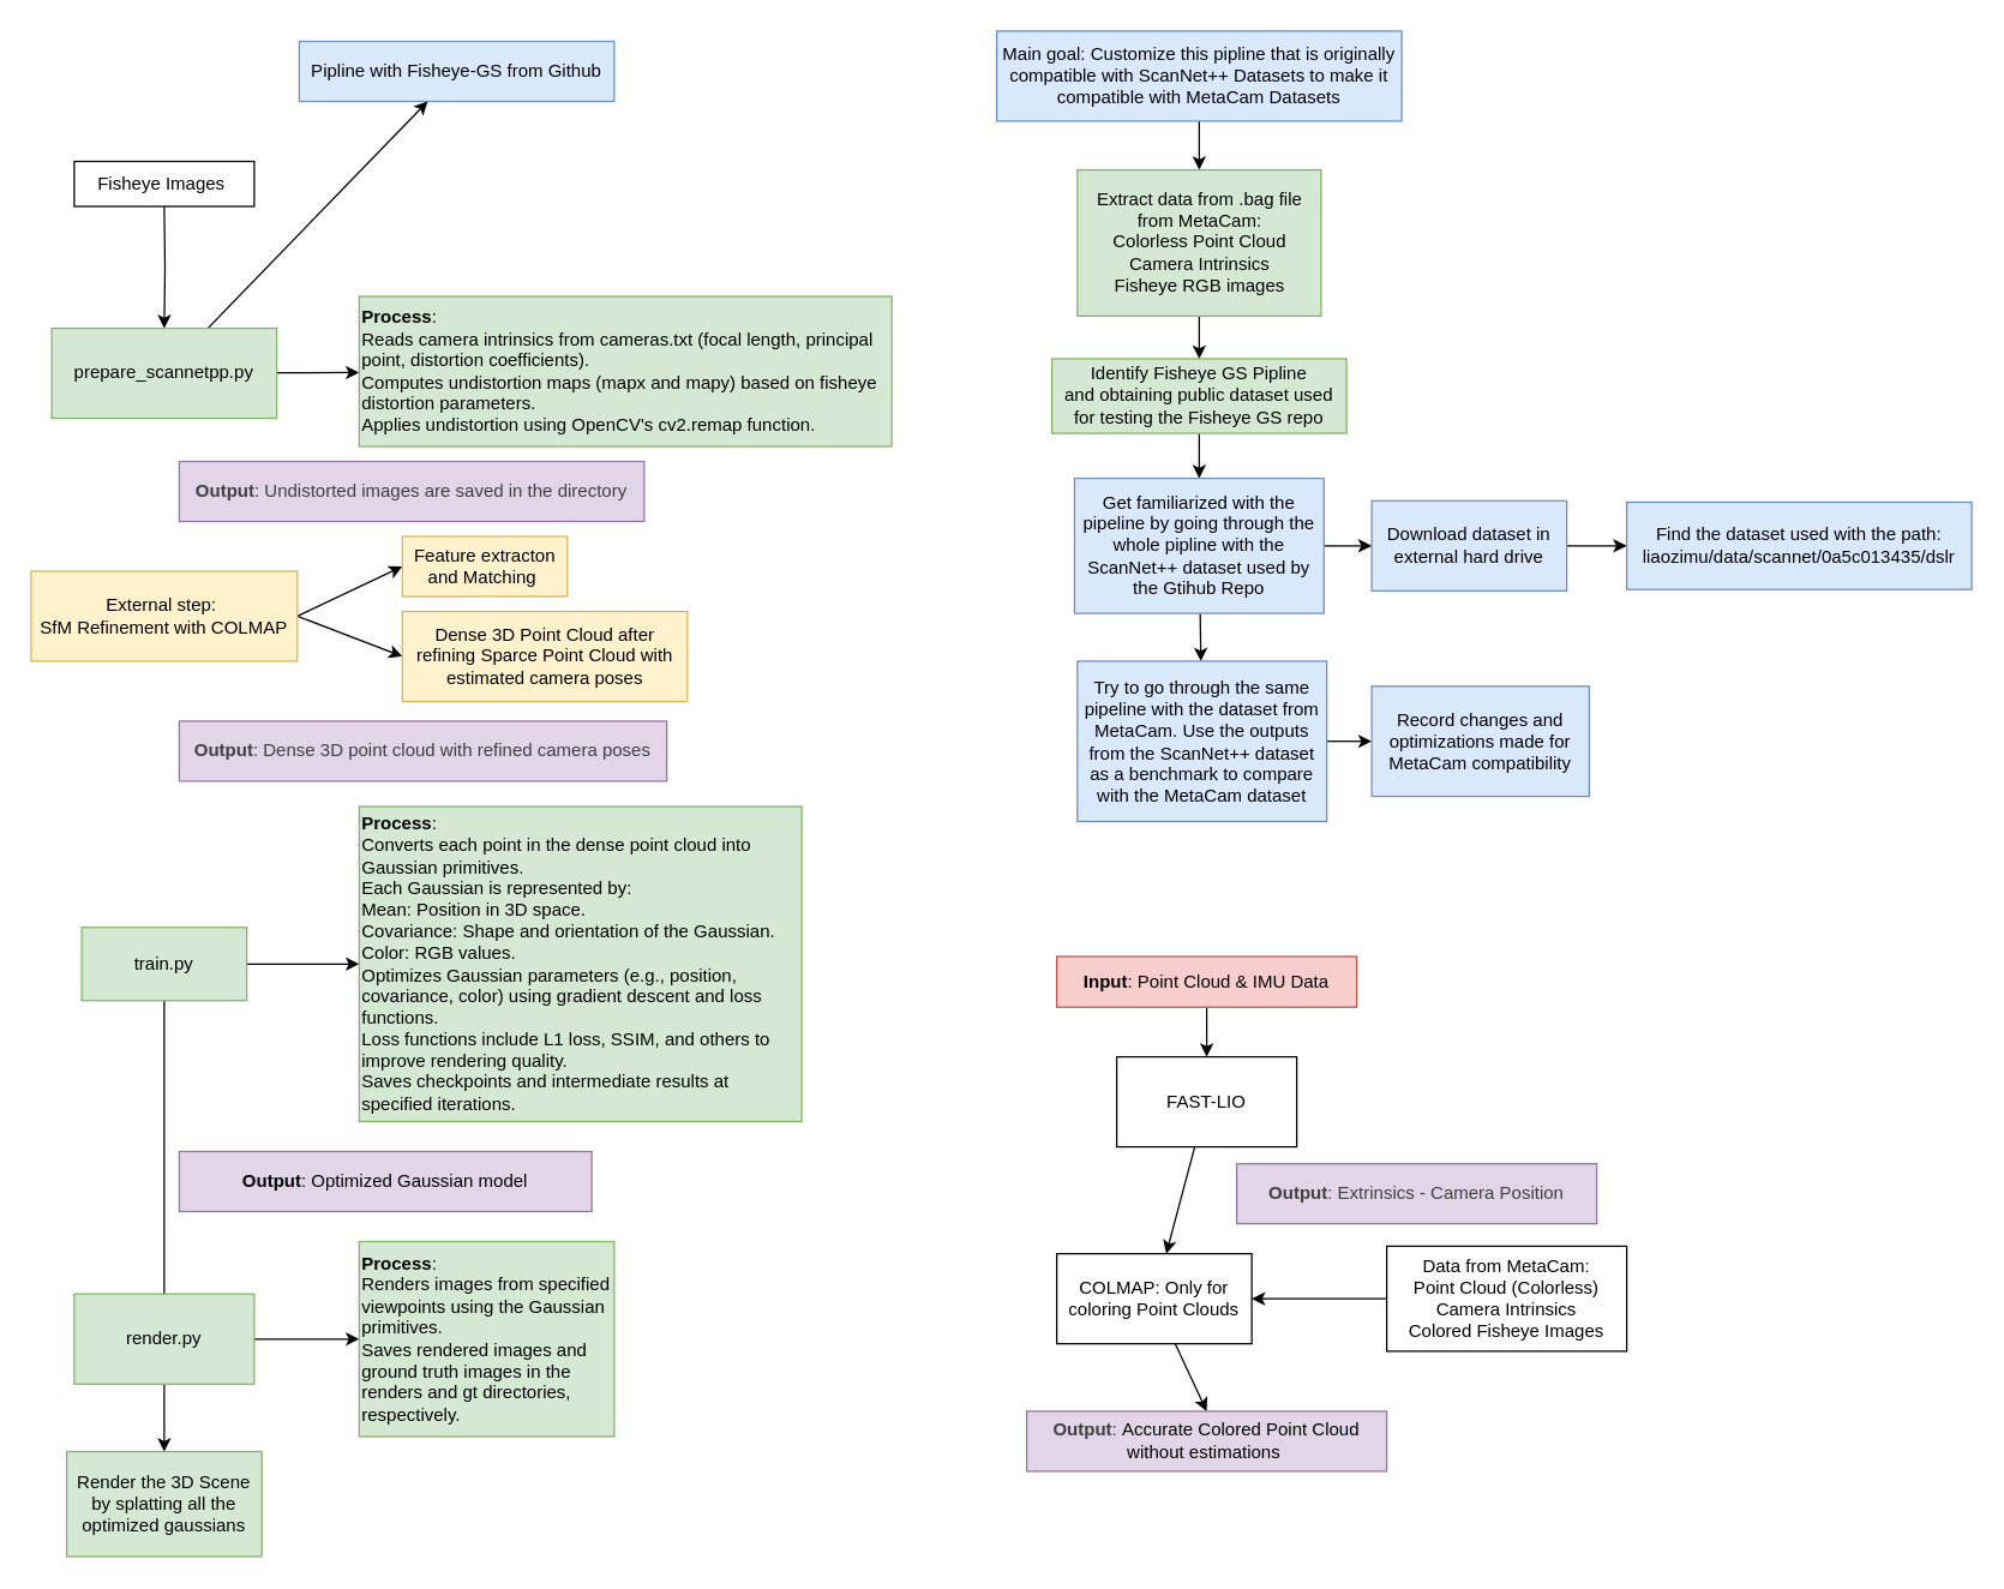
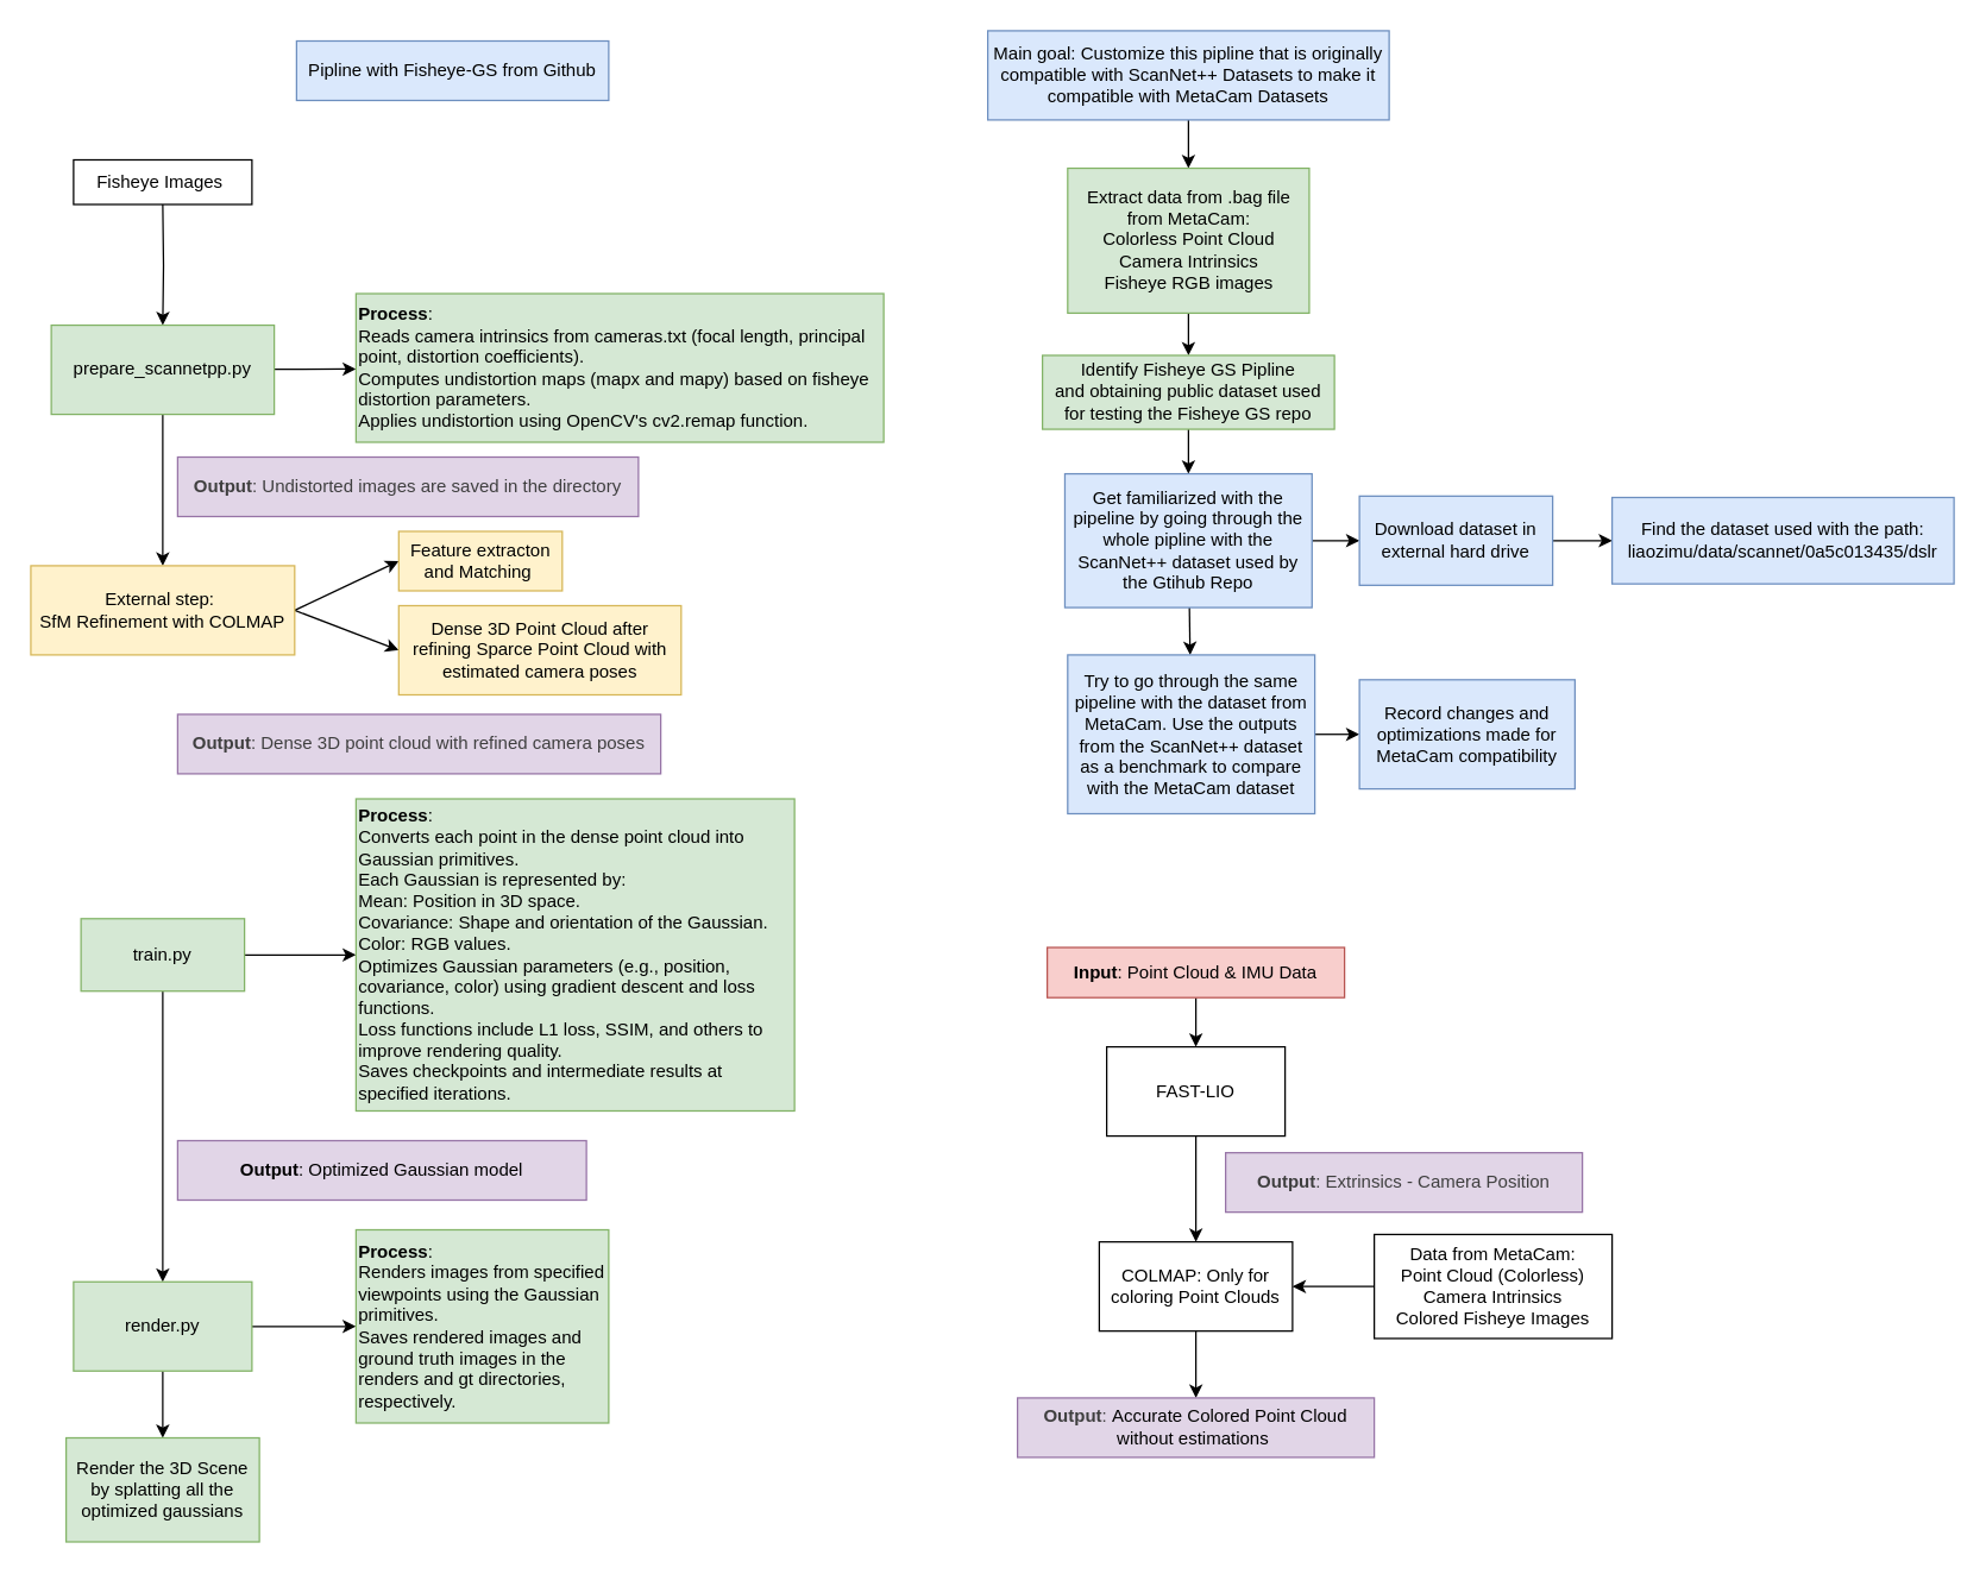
- <mxCell id="4" value="" style="edgeStyle=none;html=1;" edge="1" parent="1" source="6" target="3"><mxGeometry relative="1" as="geometry"><mxPoint x="109" y="387" as="targetPoint" /></mxGeometry></mxCell>
+ <mxCell id="4" value="" style="edgeStyle=none;html=1;entryX=0.5;entryY=0;entryDx=0;entryDy=0;" edge="1" parent="1" source="6" target="21"><mxGeometry relative="1" as="geometry"><mxPoint x="109" y="387" as="targetPoint" /></mxGeometry></mxCell>
- <mxCell id="9" value="" style="edgeStyle=none;html=1;endArrow=none;" edge="1" parent="1" source="10" target="14"><mxGeometry relative="1" as="geometry" /></mxCell>
+ <mxCell id="9" value="" style="edgeStyle=none;html=1;" edge="1" parent="1" source="10" target="14"><mxGeometry relative="1" as="geometry" /></mxCell>
- <mxCell id="29" value="COLMAP: Only for coloring Point Clouds" style="rounded=0;whiteSpace=wrap;html=1;" vertex="1" parent="1"><mxGeometry x="704" y="835.13" width="130" height="60" as="geometry" /></mxCell>
+ <mxCell id="29" value="COLMAP: Only for coloring Point Clouds" style="rounded=0;whiteSpace=wrap;html=1;" vertex="1" parent="1"><mxGeometry x="739" y="835.13" width="130" height="60" as="geometry" /></mxCell>
